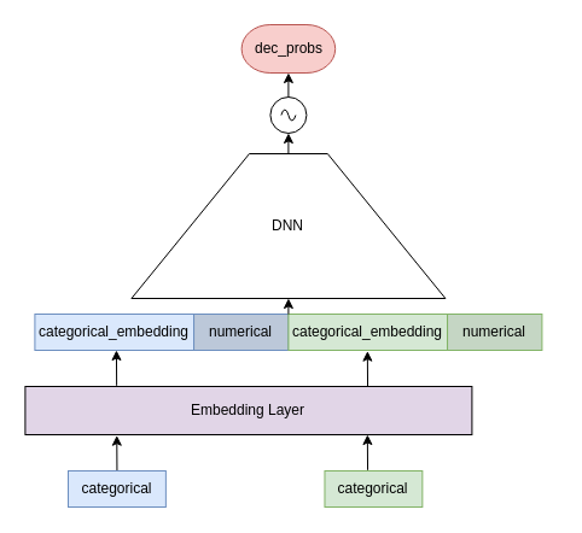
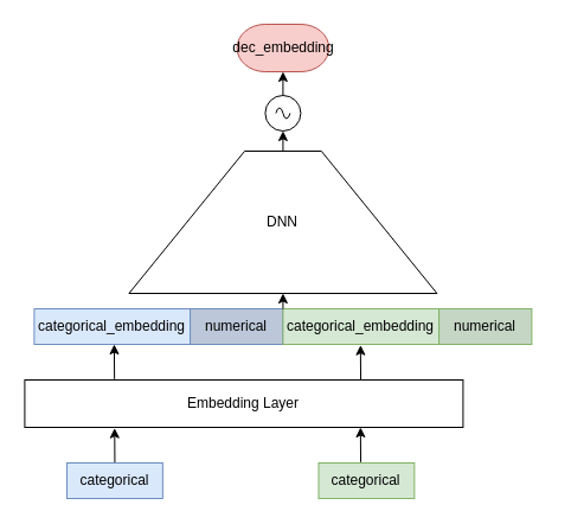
- <mxCell id="15" value="&lt;span&gt;dec_probs&lt;/span&gt;" style="strokeWidth=1;html=1;shape=mxgraph.flowchart.terminator;whiteSpace=wrap;fillColor=#f8cecc;strokeColor=#b85450;" vertex="1" parent="1"><mxGeometry x="199.61" y="20" width="77.59" height="40" as="geometry" /></mxCell>
+ <mxCell id="15" value="&lt;span&gt;dec_embedding&lt;/span&gt;" style="strokeWidth=1;html=1;shape=mxgraph.flowchart.terminator;whiteSpace=wrap;fillColor=#f8cecc;strokeColor=#b85450;" vertex="1" parent="1"><mxGeometry x="199.61" y="20" width="77.59" height="40" as="geometry" /></mxCell>
- <mxCell id="5" value="Embedding Layer" style="rounded=0;whiteSpace=wrap;html=1;strokeWidth=1;fillColor=#e1d5e7;" vertex="1" parent="1"><mxGeometry x="20.41" y="320" width="370" height="40" as="geometry" /></mxCell>
+ <mxCell id="5" value="Embedding Layer" style="rounded=0;whiteSpace=wrap;html=1;strokeWidth=1;" vertex="1" parent="1"><mxGeometry x="20.41" y="320" width="370" height="40" as="geometry" /></mxCell>
